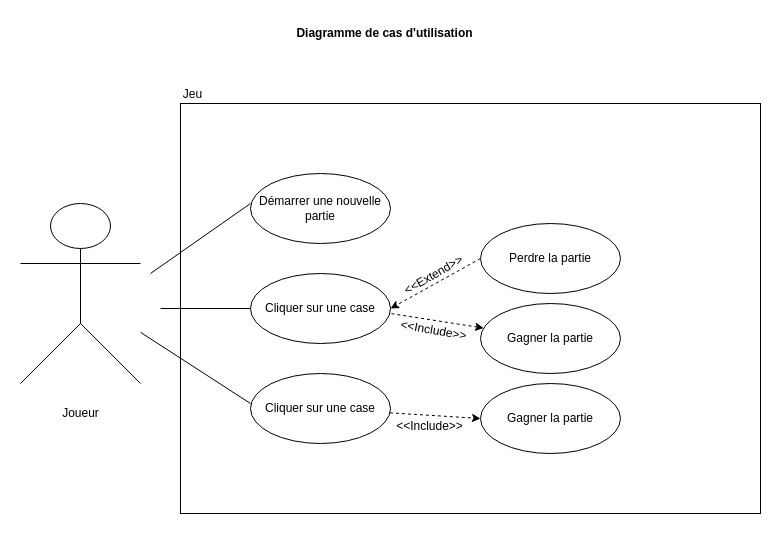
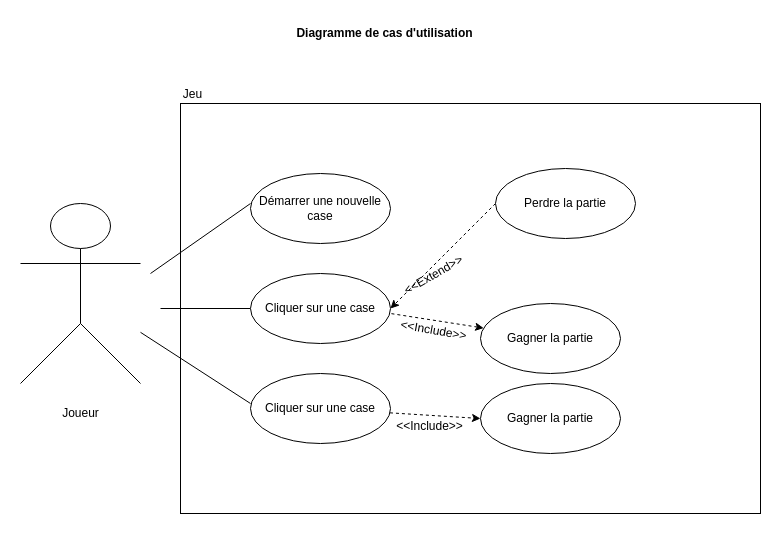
- <mxCell id="6" value="Démarrer une nouvelle partie" style="ellipse;whiteSpace=wrap;html=1;" vertex="1" parent="1"><mxGeometry x="250" y="173" width="140" height="70" as="geometry" /></mxCell>
+ <mxCell id="6" value="Démarrer une nouvelle case" style="ellipse;whiteSpace=wrap;html=1;" vertex="1" parent="1"><mxGeometry x="250" y="173" width="140" height="70" as="geometry" /></mxCell>
- <mxCell id="14" value="Perdre la partie" style="ellipse;whiteSpace=wrap;html=1;" vertex="1" parent="1"><mxGeometry x="480" y="223" width="140" height="70" as="geometry" /></mxCell>
+ <mxCell id="14" value="Perdre la partie" style="ellipse;whiteSpace=wrap;html=1;" vertex="1" parent="1"><mxGeometry x="495" y="168" width="140" height="70" as="geometry" /></mxCell>
